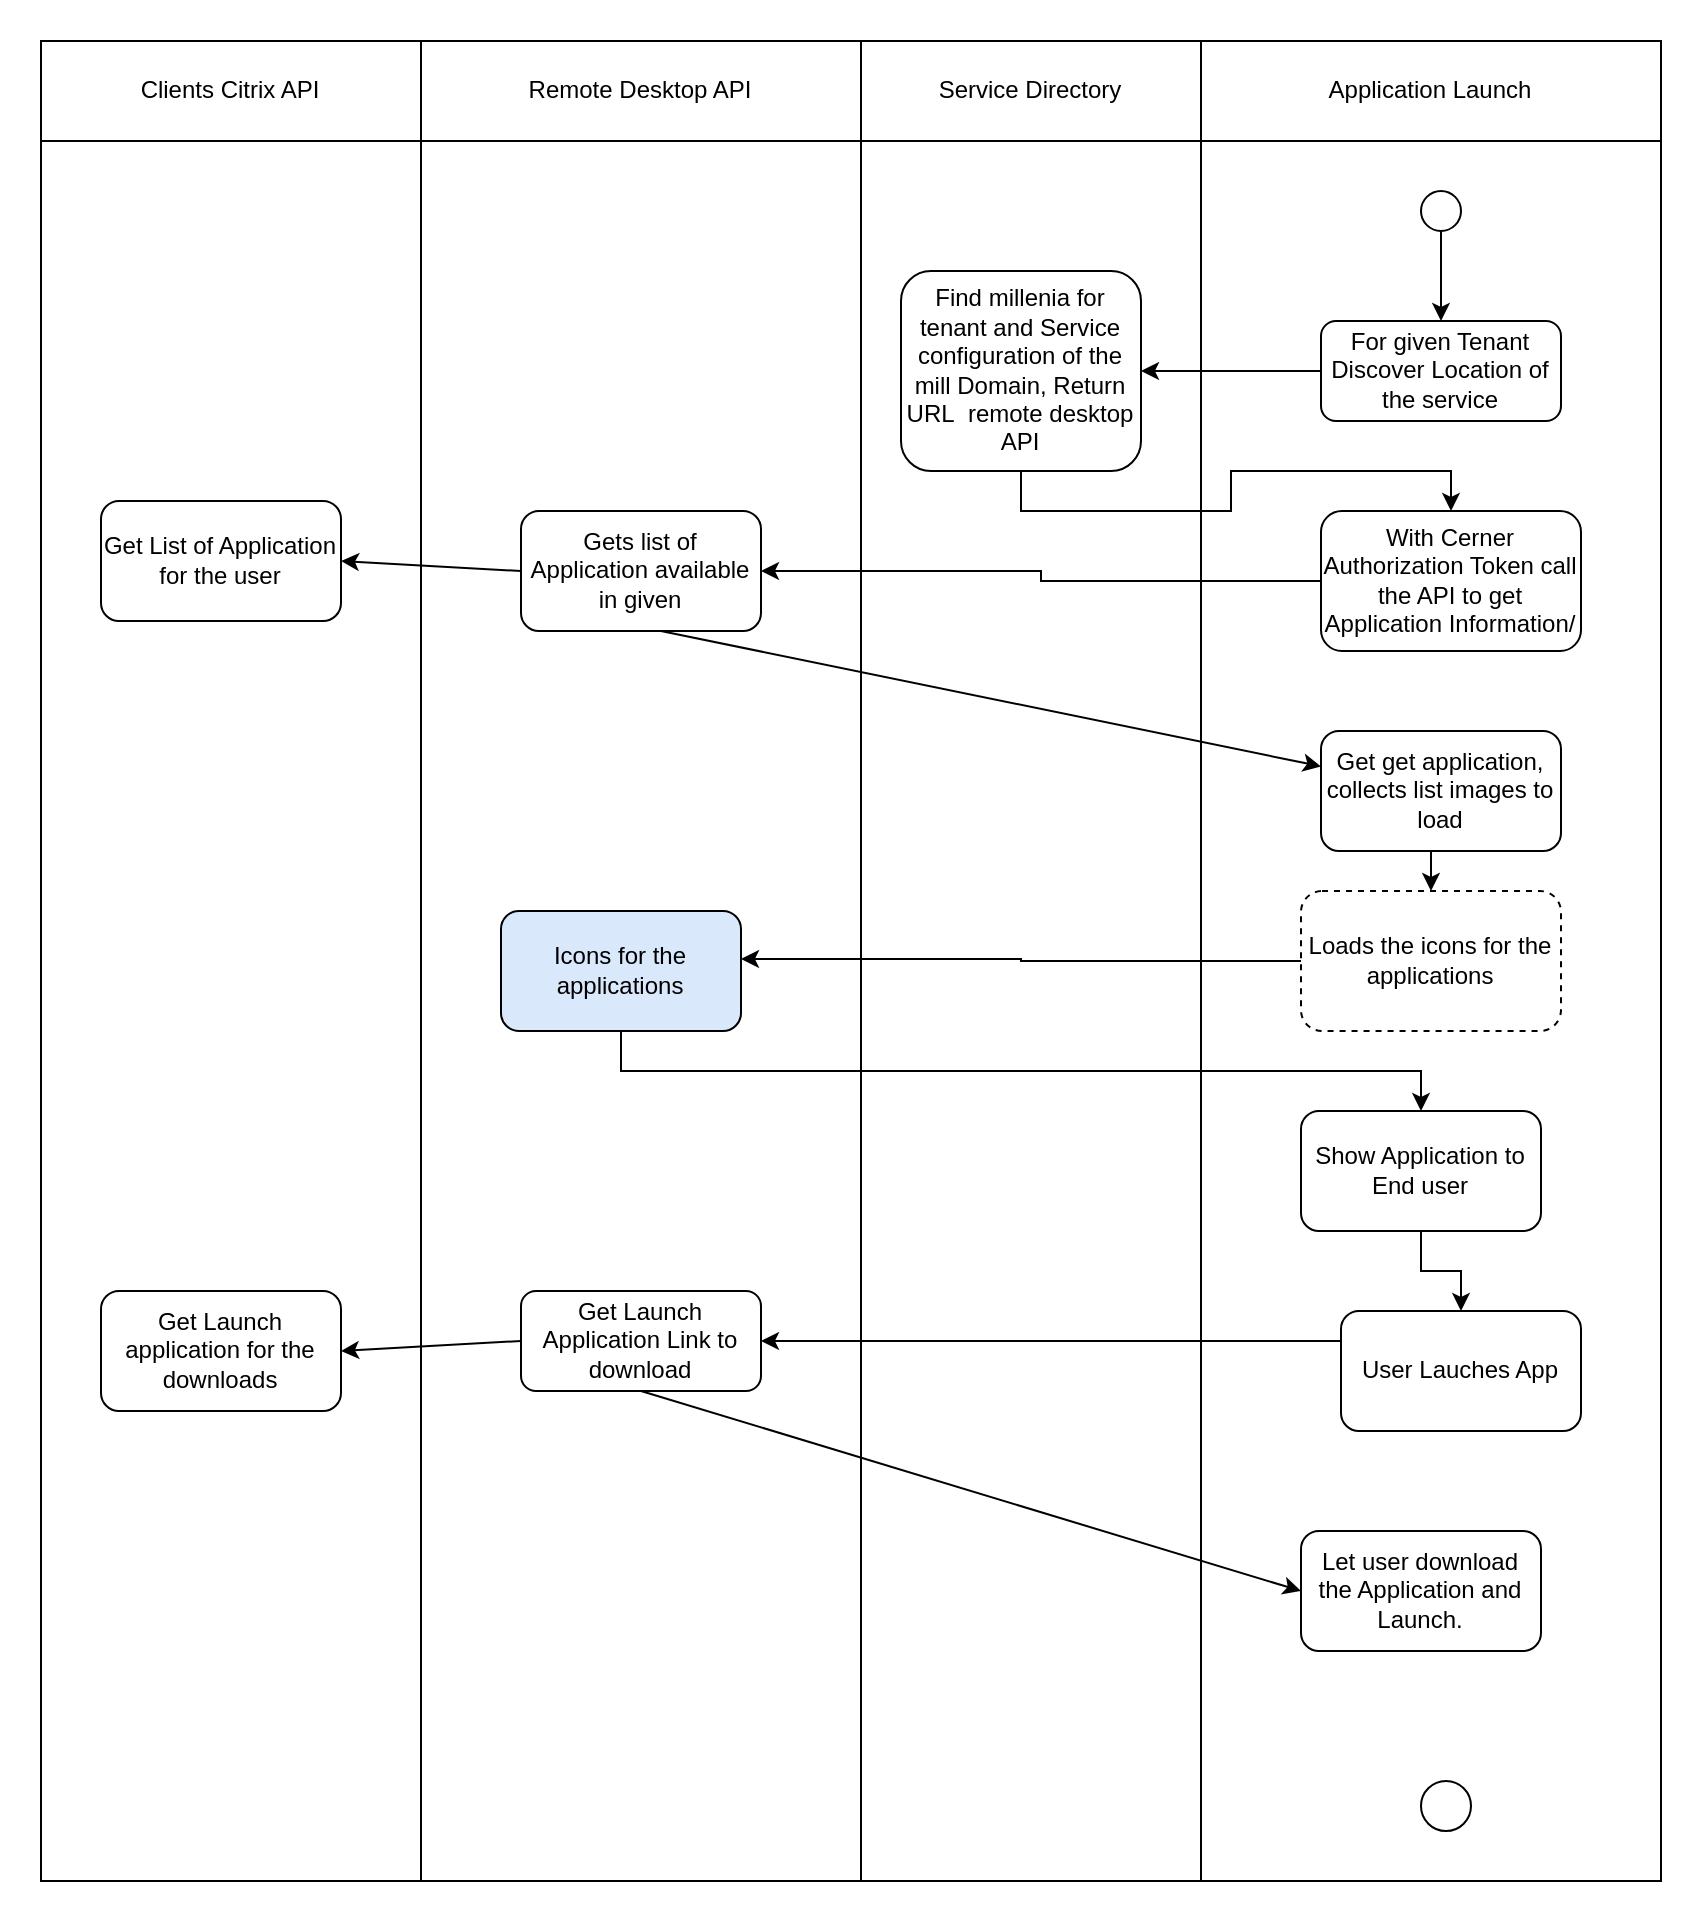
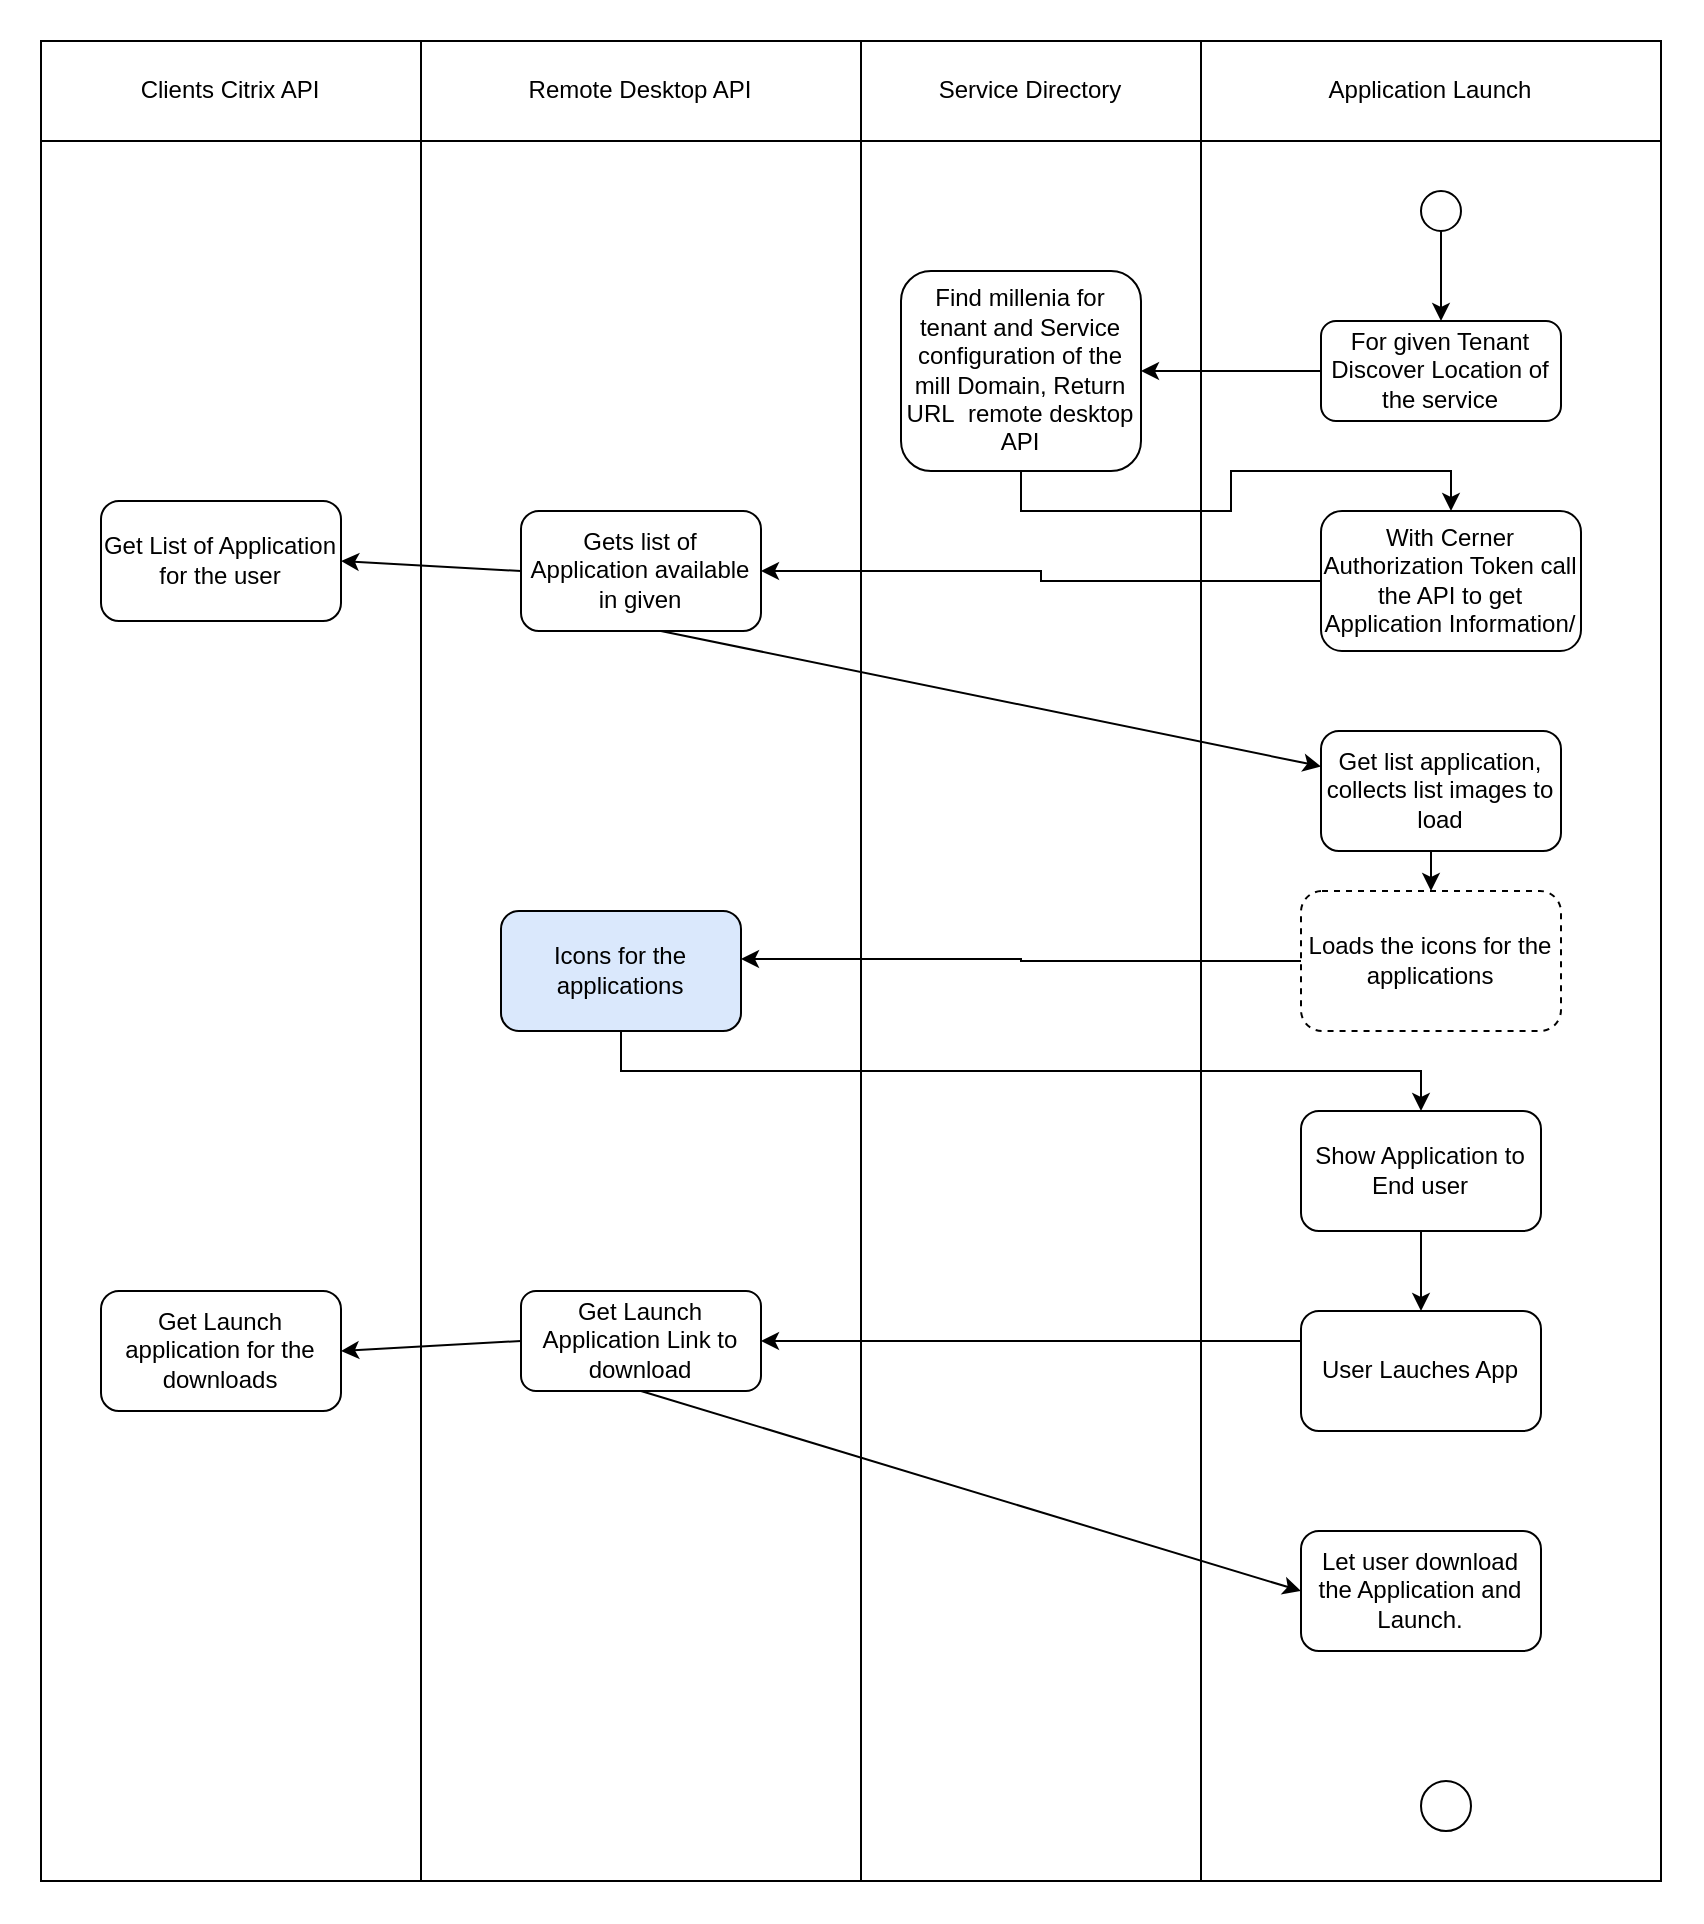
- <mxCell id="38" value="Get get application, collects list images to load" style="rounded=1;whiteSpace=wrap;html=1;" vertex="1" parent="1"><mxGeometry x="660" y="365" width="120" height="60" as="geometry" /></mxCell>
+ <mxCell id="38" value="Get list application, collects list images to load" style="rounded=1;whiteSpace=wrap;html=1;" vertex="1" parent="1"><mxGeometry x="660" y="365" width="120" height="60" as="geometry" /></mxCell>
- <mxCell id="29" value="User Lauches App" style="rounded=1;whiteSpace=wrap;html=1;" vertex="1" parent="1"><mxGeometry x="670" y="655" width="120" height="60" as="geometry" /></mxCell>
+ <mxCell id="29" value="User Lauches App" style="rounded=1;whiteSpace=wrap;html=1;" vertex="1" parent="1"><mxGeometry x="650" y="655" width="120" height="60" as="geometry" /></mxCell>
